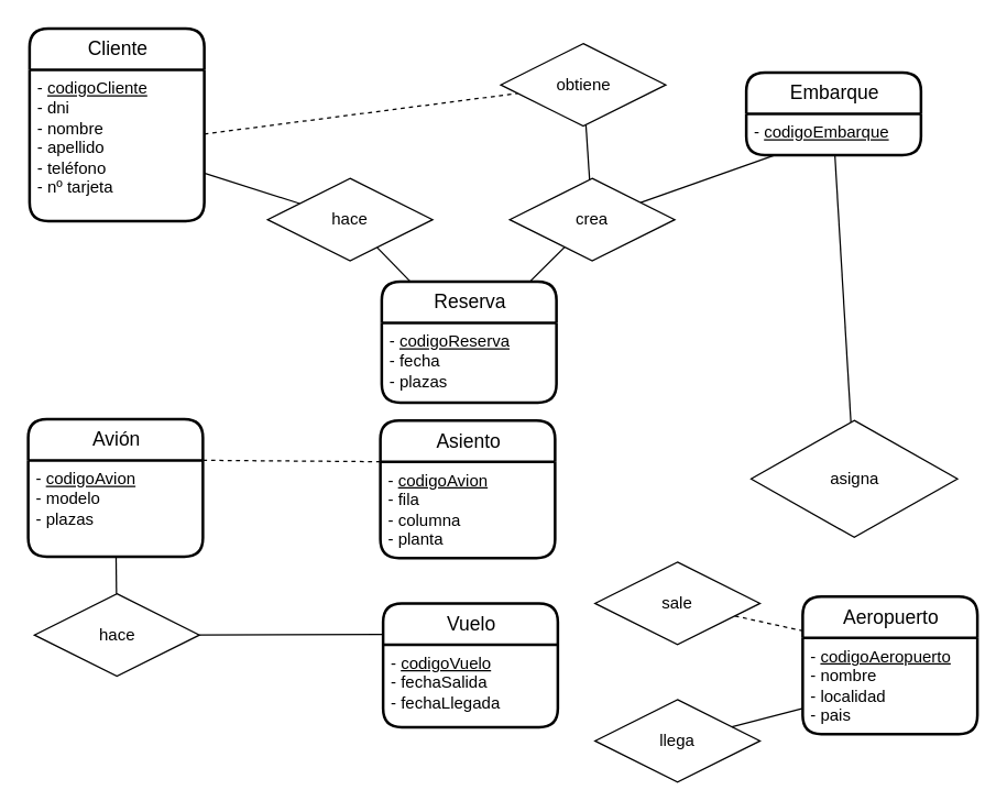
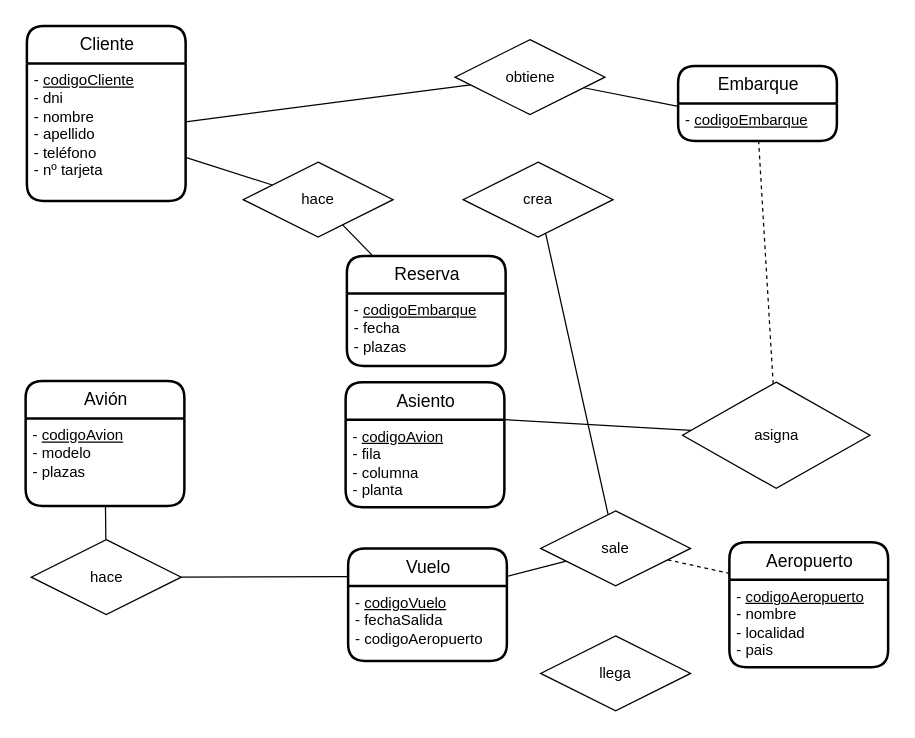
- <mxCell id="23" value="" style="endArrow=none;html=1;rounded=0;dashed=1;" parent="1" source="3" target="16" edge="1"><mxGeometry relative="1" as="geometry"><mxPoint x="494.304" y="171.152" as="sourcePoint" /><mxPoint x="553.45" y="149" as="targetPoint" /></mxGeometry></mxCell>
+ <mxCell id="23" value="" style="endArrow=none;html=1;rounded=0;" parent="1" source="3" target="16" edge="1"><mxGeometry relative="1" as="geometry"><mxPoint x="494.304" y="171.152" as="sourcePoint" /><mxPoint x="553.45" y="149" as="targetPoint" /></mxGeometry></mxCell>
- <mxCell id="24" value="" style="endArrow=none;html=1;rounded=0;" parent="1" source="16" target="18" edge="1"><mxGeometry relative="1" as="geometry"><mxPoint x="57" y="173.921" as="sourcePoint" /><mxPoint x="276.478" y="87.239" as="targetPoint" /></mxGeometry></mxCell>
+ <mxCell id="24" value="" style="endArrow=none;html=1;rounded=0;" parent="1" source="16" target="5" edge="1"><mxGeometry relative="1" as="geometry"><mxPoint x="57" y="173.921" as="sourcePoint" /><mxPoint x="276.478" y="87.239" as="targetPoint" /></mxGeometry></mxCell>
- <mxCell id="22" value="" style="endArrow=none;html=1;rounded=0;" parent="1" source="18" target="5" edge="1"><mxGeometry relative="1" as="geometry"><mxPoint x="410.846" y="214" as="sourcePoint" /><mxPoint x="432.981" y="200.49" as="targetPoint" /></mxGeometry></mxCell>
+ <mxCell id="22" value="" style="endArrow=none;html=1;rounded=0;" parent="1" source="18" target="25" edge="1"><mxGeometry relative="1" as="geometry"><mxPoint x="410.846" y="214" as="sourcePoint" /><mxPoint x="432.981" y="200.49" as="targetPoint" /></mxGeometry></mxCell>
- <mxCell id="21" value="" style="endArrow=none;html=1;rounded=0;" parent="1" source="6" target="18" edge="1"><mxGeometry relative="1" as="geometry"><mxPoint x="231.155" y="238.423" as="sourcePoint" /><mxPoint x="290" y="243.51" as="targetPoint" /></mxGeometry></mxCell>
- <mxCell id="34" value="" style="endArrow=none;html=1;rounded=0;" parent="1" source="35" target="5" edge="1"><mxGeometry relative="1" as="geometry"><mxPoint x="580" y="244" as="sourcePoint" /><mxPoint x="471.169" y="579.584" as="targetPoint" /></mxGeometry></mxCell>
+ <mxCell id="34" value="" style="endArrow=none;html=1;rounded=0;dashed=1;" parent="1" source="35" target="5" edge="1"><mxGeometry relative="1" as="geometry"><mxPoint x="580" y="244" as="sourcePoint" /><mxPoint x="471.169" y="579.584" as="targetPoint" /></mxGeometry></mxCell>
- <mxCell id="7" value="&lt;div&gt;- &lt;u&gt;codigoReserva&lt;/u&gt;&lt;/div&gt;&lt;div&gt;- fecha&lt;/div&gt;&lt;div&gt;- plazas&lt;br&gt;&lt;/div&gt;" style="align=left;strokeColor=none;fillColor=none;spacingLeft=4;fontSize=12;verticalAlign=top;resizable=0;rotatable=0;part=1;html=1;" parent="6" vertex="1"><mxGeometry y="30" width="127" height="58" as="geometry" /></mxCell>
+ <mxCell id="7" value="&lt;div&gt;- &lt;u&gt;codigoEmbarque&lt;/u&gt;&lt;/div&gt;&lt;div&gt;- fecha&lt;/div&gt;&lt;div&gt;- plazas&lt;br&gt;&lt;/div&gt;" style="align=left;strokeColor=none;fillColor=none;spacingLeft=4;fontSize=12;verticalAlign=top;resizable=0;rotatable=0;part=1;html=1;" parent="6" vertex="1"><mxGeometry y="30" width="127" height="58" as="geometry" /></mxCell>
- <mxCell id="33" value="" style="endArrow=none;html=1;rounded=0;dashed=1;entryX=0;entryY=0;entryDx=0;entryDy=0;exitX=1;exitY=0;exitDx=0;exitDy=0;" parent="1" source="15" target="11" edge="1"><mxGeometry relative="1" as="geometry"><mxPoint x="87" y="546.018" as="sourcePoint" /><mxPoint x="481.169" y="589.584" as="targetPoint" /></mxGeometry></mxCell>
+ <mxCell id="36" value="" style="endArrow=none;html=1;rounded=0;exitX=1;exitY=0;exitDx=0;exitDy=0;" parent="1" source="11" target="35" edge="1"><mxGeometry relative="1" as="geometry"><mxPoint x="566.411" y="247.206" as="sourcePoint" /><mxPoint x="589.911" y="149" as="targetPoint" /></mxGeometry></mxCell>
+ <mxCell id="27" value="" style="endArrow=none;html=1;rounded=0;exitX=1;exitY=0.25;exitDx=0;exitDy=0;" parent="1" source="8" target="25" edge="1"><mxGeometry relative="1" as="geometry"><mxPoint x="231.155" y="238.423" as="sourcePoint" /><mxPoint x="290" y="243.51" as="targetPoint" /></mxGeometry></mxCell>
- <mxCell id="9" value="&lt;div&gt;- &lt;u&gt;codigoVuelo&lt;/u&gt;&lt;/div&gt;&lt;div&gt;- fechaSalida&lt;/div&gt;&lt;div&gt;- fechaLlegada&lt;/div&gt;" style="align=left;strokeColor=none;fillColor=none;spacingLeft=4;fontSize=12;verticalAlign=top;resizable=0;rotatable=0;part=1;html=1;" parent="8" vertex="1"><mxGeometry y="30" width="127" height="60" as="geometry" /></mxCell>
+ <mxCell id="9" value="&lt;div&gt;- &lt;u&gt;codigoVuelo&lt;/u&gt;&lt;/div&gt;&lt;div&gt;- fechaSalida&lt;/div&gt;&lt;div&gt;- codigoAeropuerto&lt;/div&gt;" style="align=left;strokeColor=none;fillColor=none;spacingLeft=4;fontSize=12;verticalAlign=top;resizable=0;rotatable=0;part=1;html=1;" parent="8" vertex="1"><mxGeometry y="30" width="127" height="60" as="geometry" /></mxCell>
- <mxCell id="29" value="" style="endArrow=none;html=1;rounded=0;" parent="1" source="26" target="13" edge="1"><mxGeometry relative="1" as="geometry"><mxPoint x="535.868" y="576.066" as="sourcePoint" /><mxPoint x="600" y="597.639" as="targetPoint" /></mxGeometry></mxCell>
